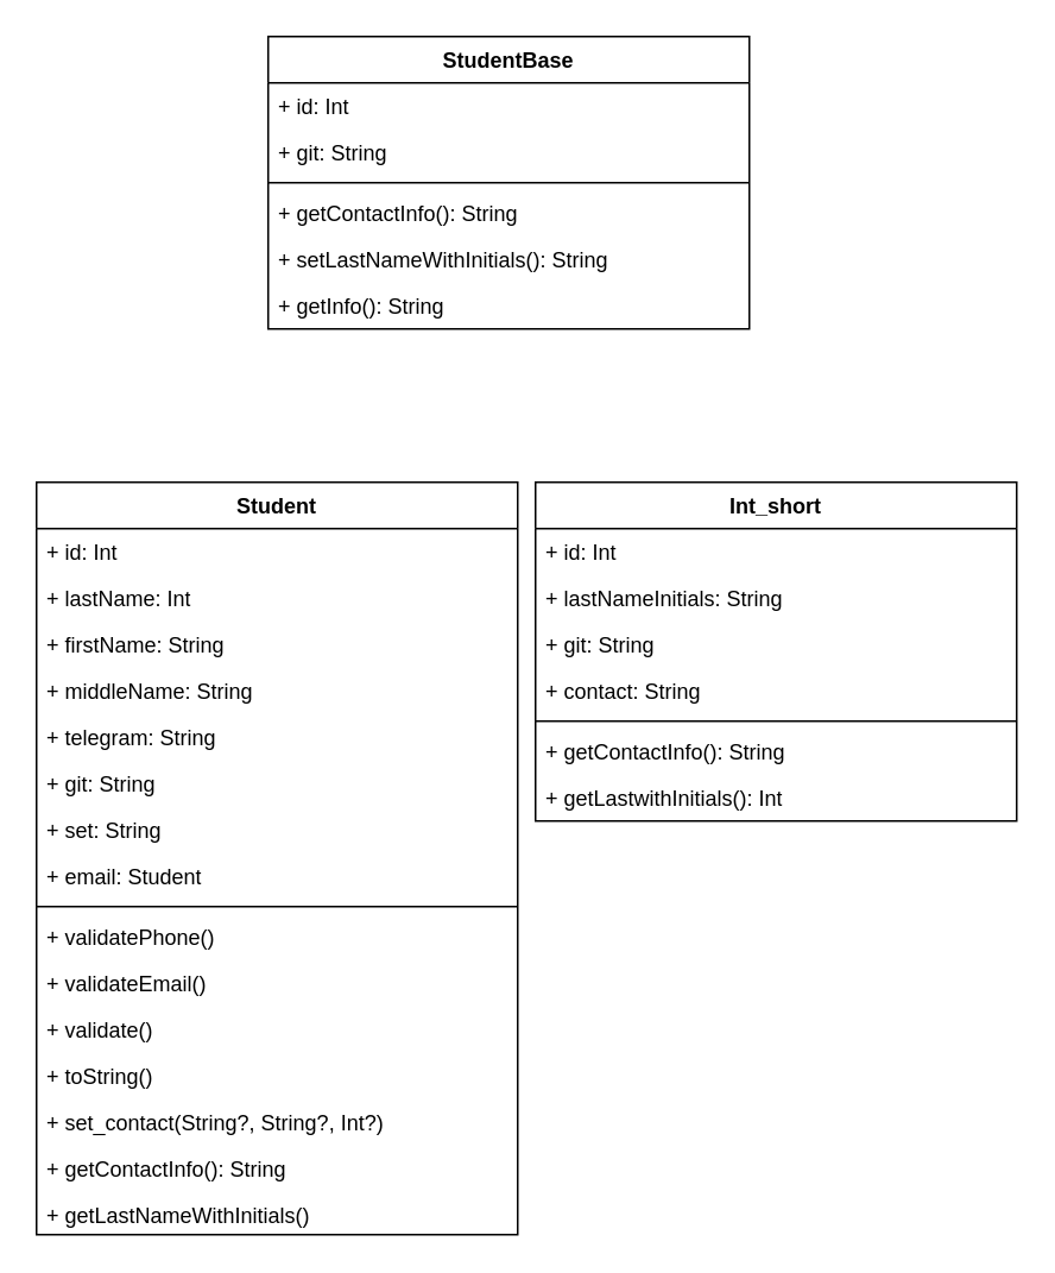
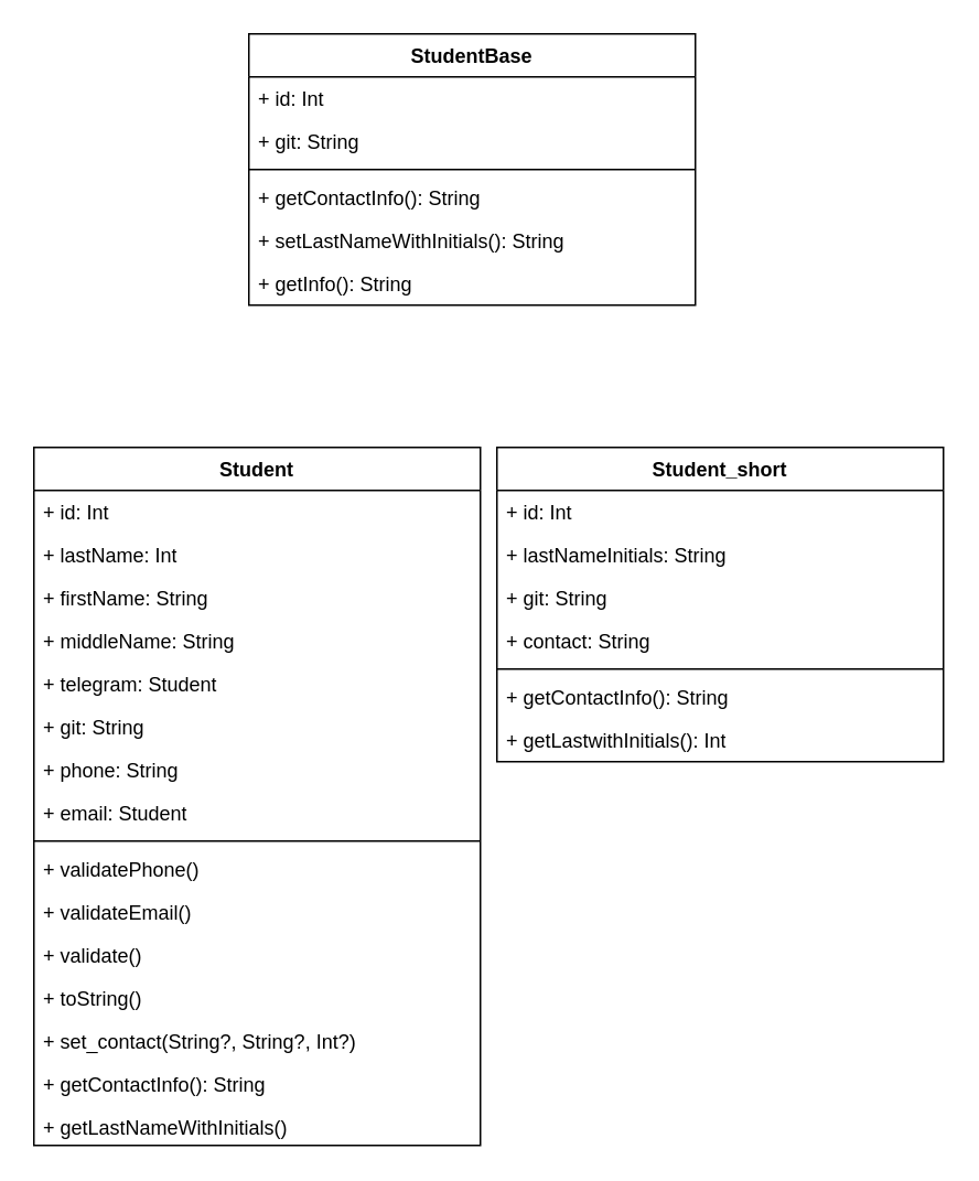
- <mxCell id="26" value="Int_short" style="swimlane;fontStyle=1;align=center;verticalAlign=top;childLayout=stackLayout;horizontal=1;startSize=26;horizontalStack=0;resizeParent=1;resizeParentMax=0;resizeLast=0;collapsible=1;marginBottom=0;whiteSpace=wrap;html=1;" vertex="1" parent="1"><mxGeometry x="300" y="270" width="270" height="190" as="geometry"><mxRectangle x="370" y="240" width="80" height="30" as="alternateBounds" /></mxGeometry></mxCell>
+ <mxCell id="26" value="Student_short" style="swimlane;fontStyle=1;align=center;verticalAlign=top;childLayout=stackLayout;horizontal=1;startSize=26;horizontalStack=0;resizeParent=1;resizeParentMax=0;resizeLast=0;collapsible=1;marginBottom=0;whiteSpace=wrap;html=1;" vertex="1" parent="1"><mxGeometry x="300" y="270" width="270" height="190" as="geometry"><mxRectangle x="370" y="240" width="80" height="30" as="alternateBounds" /></mxGeometry></mxCell>
- <mxCell id="14" value="+ telegram: String" style="text;strokeColor=none;fillColor=none;align=left;verticalAlign=top;spacingLeft=4;spacingRight=4;overflow=hidden;rotatable=0;points=[[0,0.5],[1,0.5]];portConstraint=eastwest;whiteSpace=wrap;html=1;" vertex="1" parent="9"><mxGeometry y="130" width="270" height="26" as="geometry" /></mxCell>
+ <mxCell id="14" value="+ telegram: Student" style="text;strokeColor=none;fillColor=none;align=left;verticalAlign=top;spacingLeft=4;spacingRight=4;overflow=hidden;rotatable=0;points=[[0,0.5],[1,0.5]];portConstraint=eastwest;whiteSpace=wrap;html=1;" vertex="1" parent="9"><mxGeometry y="130" width="270" height="26" as="geometry" /></mxCell>
- <mxCell id="16" value="+ set: String" style="text;strokeColor=none;fillColor=none;align=left;verticalAlign=top;spacingLeft=4;spacingRight=4;overflow=hidden;rotatable=0;points=[[0,0.5],[1,0.5]];portConstraint=eastwest;whiteSpace=wrap;html=1;" vertex="1" parent="9"><mxGeometry y="182" width="270" height="26" as="geometry" /></mxCell>
+ <mxCell id="16" value="+ phone: String" style="text;strokeColor=none;fillColor=none;align=left;verticalAlign=top;spacingLeft=4;spacingRight=4;overflow=hidden;rotatable=0;points=[[0,0.5],[1,0.5]];portConstraint=eastwest;whiteSpace=wrap;html=1;" vertex="1" parent="9"><mxGeometry y="182" width="270" height="26" as="geometry" /></mxCell>
